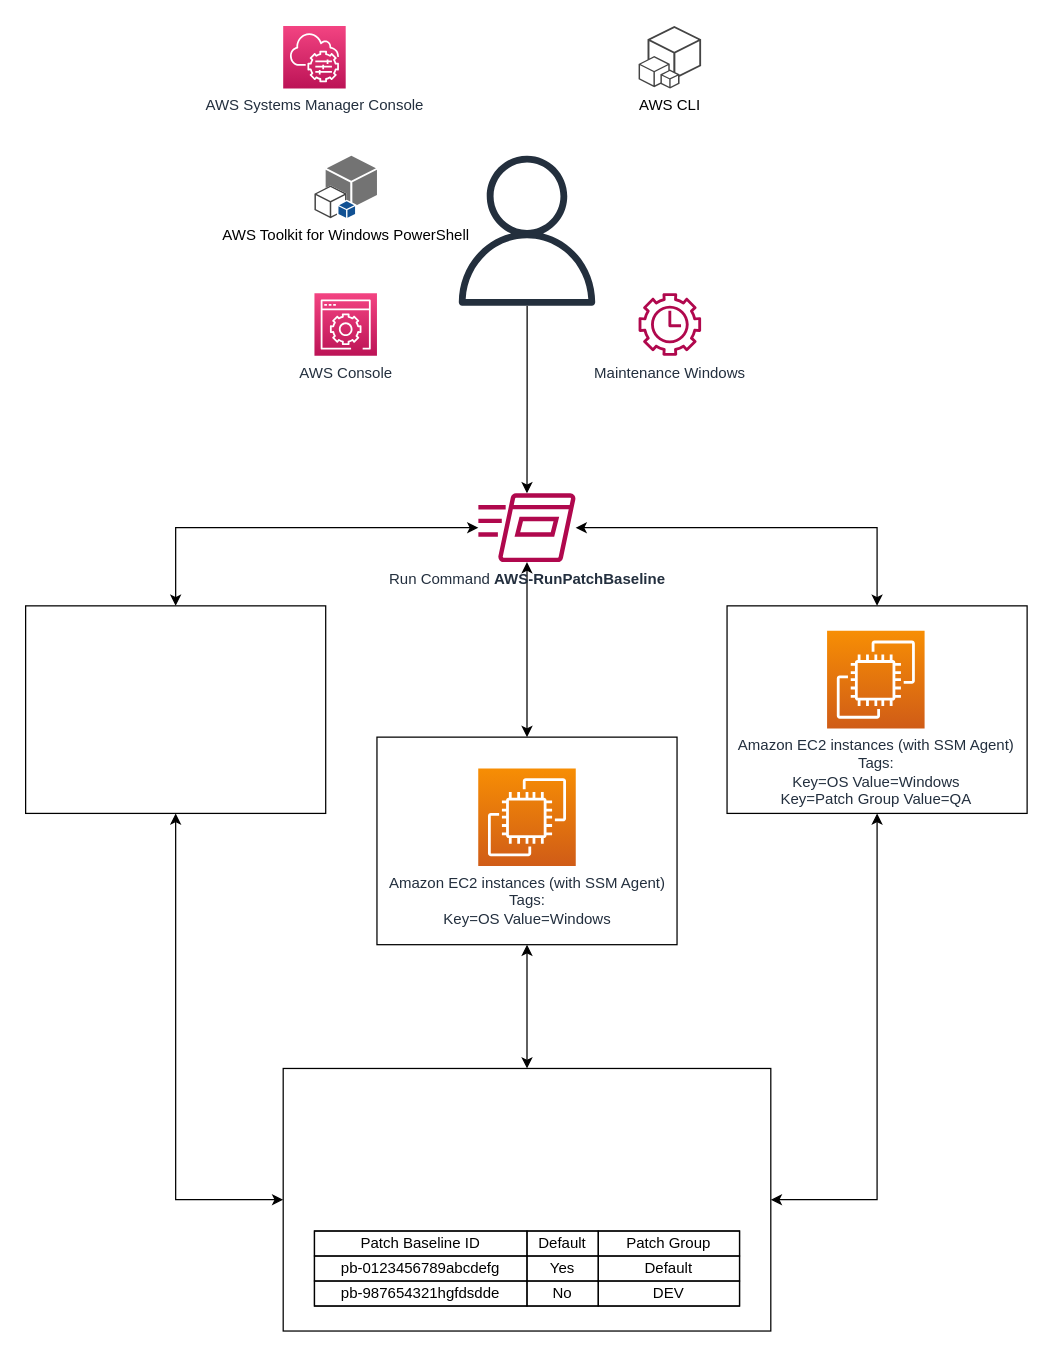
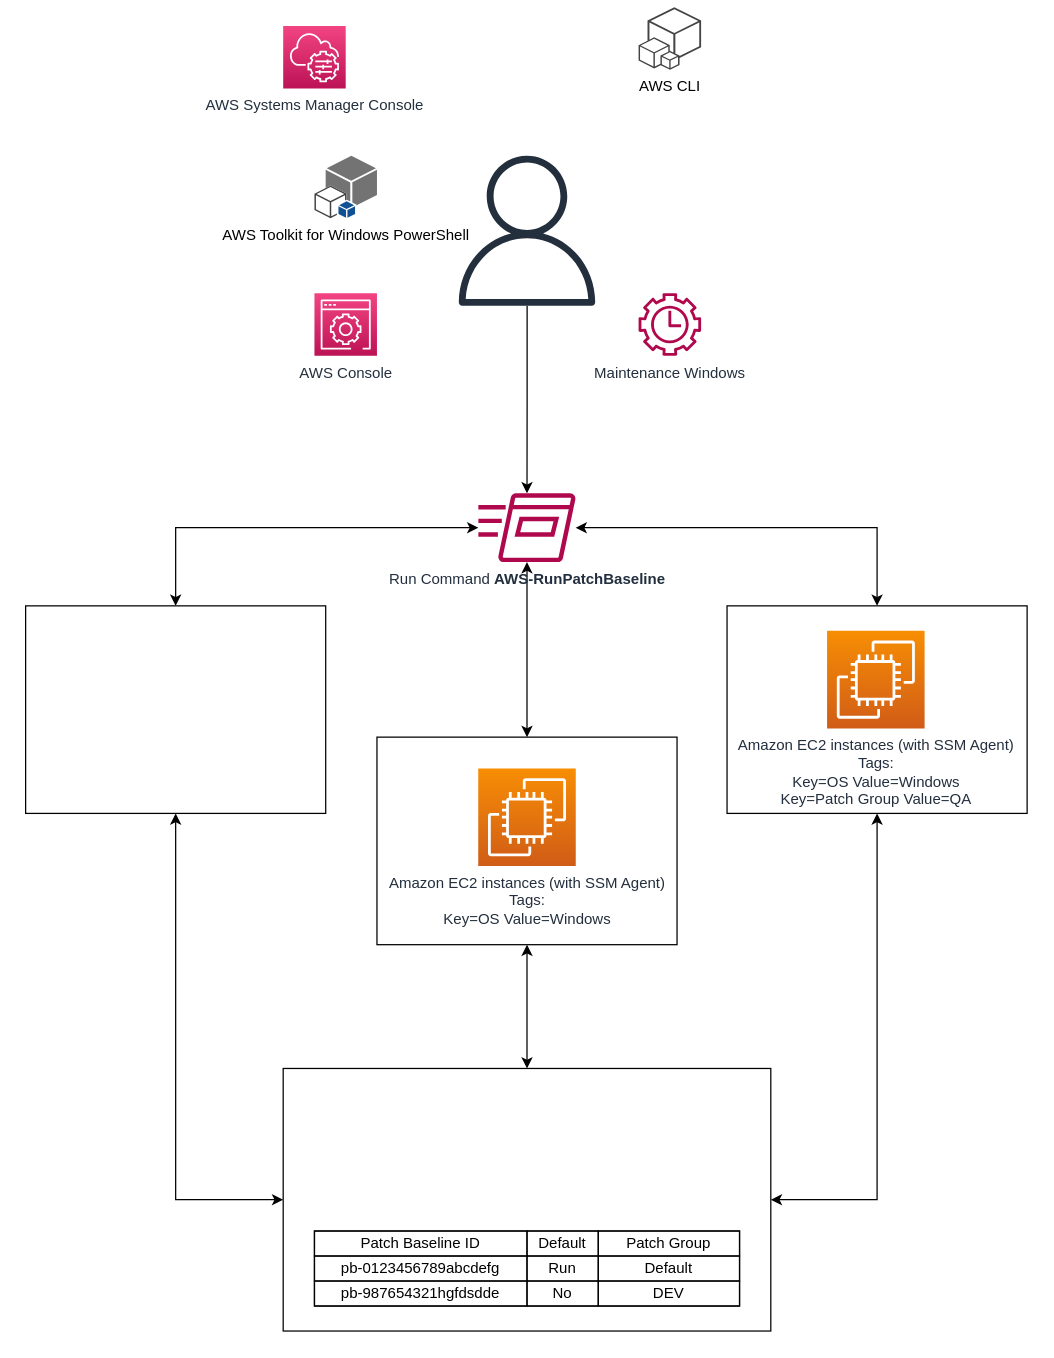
- <mxCell id="9" value="AWS CLI" style="outlineConnect=0;dashed=0;verticalLabelPosition=bottom;verticalAlign=top;align=center;html=1;shape=mxgraph.aws3.cli;fillColor=#444444;gradientColor=none;" parent="1" vertex="1"><mxGeometry x="510.25" y="20.25" width="50" height="50" as="geometry" /></mxCell>
+ <mxCell id="9" value="AWS CLI" style="outlineConnect=0;dashed=0;verticalLabelPosition=bottom;verticalAlign=top;align=center;html=1;shape=mxgraph.aws3.cli;fillColor=#444444;gradientColor=none;" parent="1" vertex="1"><mxGeometry x="510.25" y="5.25" width="50" height="50" as="geometry" /></mxCell>
- <mxCell id="26" value="Yes" style="connectable=0;recursiveResize=0;strokeColor=inherit;fillColor=none;align=center;whiteSpace=wrap;html=1;" vertex="1" parent="24"><mxGeometry x="170" width="57" height="20" as="geometry"><mxRectangle width="57" height="20" as="alternateBounds" /></mxGeometry></mxCell>
+ <mxCell id="26" value="Run" style="connectable=0;recursiveResize=0;strokeColor=inherit;fillColor=none;align=center;whiteSpace=wrap;html=1;" vertex="1" parent="24"><mxGeometry x="170" width="57" height="20" as="geometry"><mxRectangle width="57" height="20" as="alternateBounds" /></mxGeometry></mxCell>
